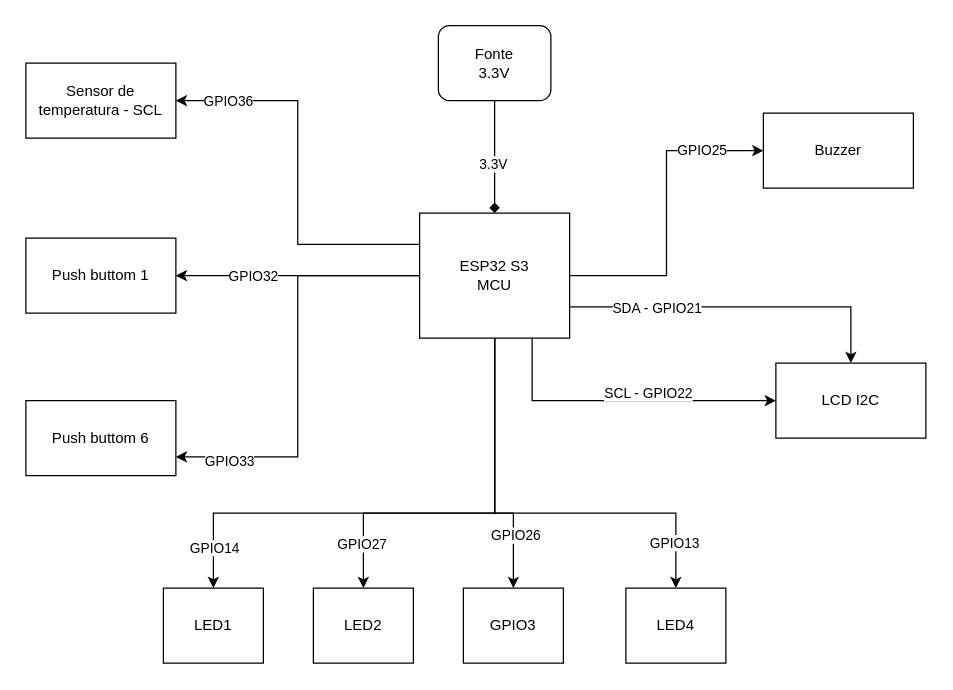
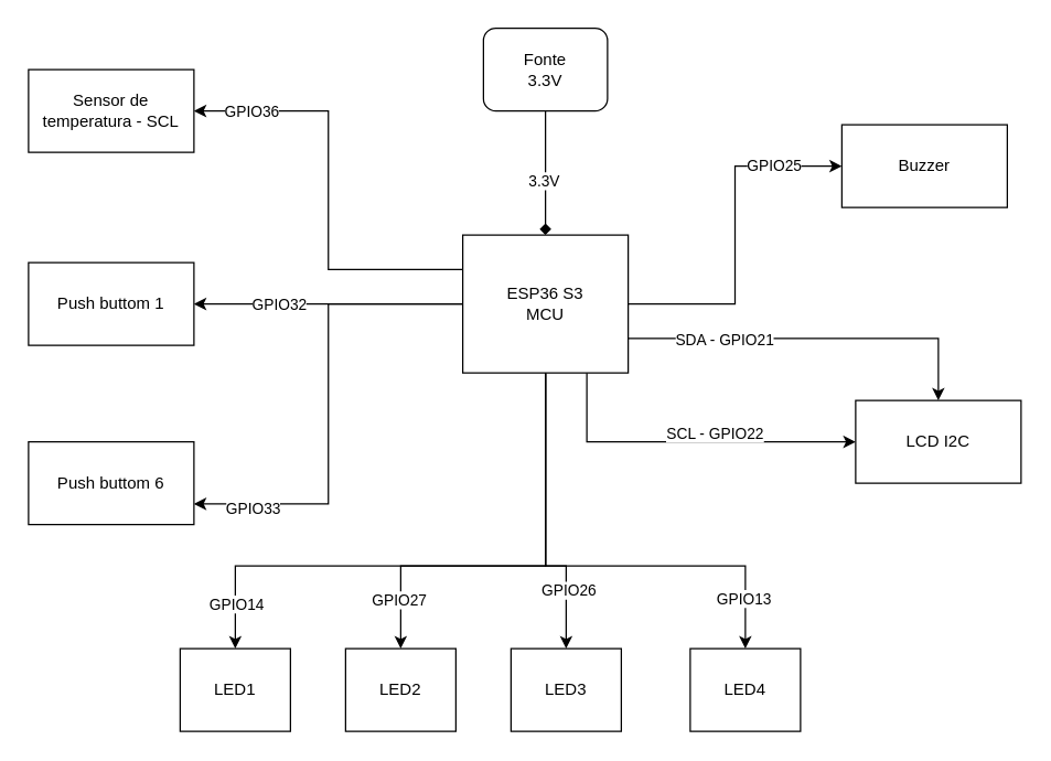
- <mxCell id="22" value="ESP32 S3&lt;div&gt;MCU&lt;/div&gt;" style="rounded=0;whiteSpace=wrap;html=1;" vertex="1" parent="1"><mxGeometry x="335" y="170" width="120" height="100" as="geometry" /></mxCell>
+ <mxCell id="22" value="ESP36 S3&lt;div&gt;MCU&lt;/div&gt;" style="rounded=0;whiteSpace=wrap;html=1;" vertex="1" parent="1"><mxGeometry x="335" y="170" width="120" height="100" as="geometry" /></mxCell>
- <mxCell id="31" value="GPIO3" style="rounded=0;whiteSpace=wrap;html=1;" vertex="1" parent="1"><mxGeometry x="370" y="470" width="80" height="60" as="geometry" /></mxCell>
+ <mxCell id="31" value="LED3" style="rounded=0;whiteSpace=wrap;html=1;" vertex="1" parent="1"><mxGeometry x="370" y="470" width="80" height="60" as="geometry" /></mxCell>
